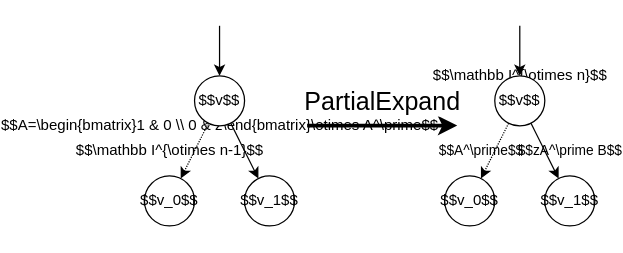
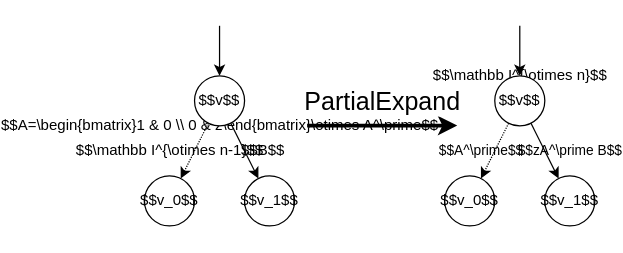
+ <mxCell id="9" value="$$B$$" style="text;html=1;strokeColor=none;fillColor=none;align=center;verticalAlign=middle;whiteSpace=wrap;rounded=0;fontSize=12;" parent="1" vertex="1"><mxGeometry x="100" y="110" width="30" height="20" as="geometry" /></mxCell>
